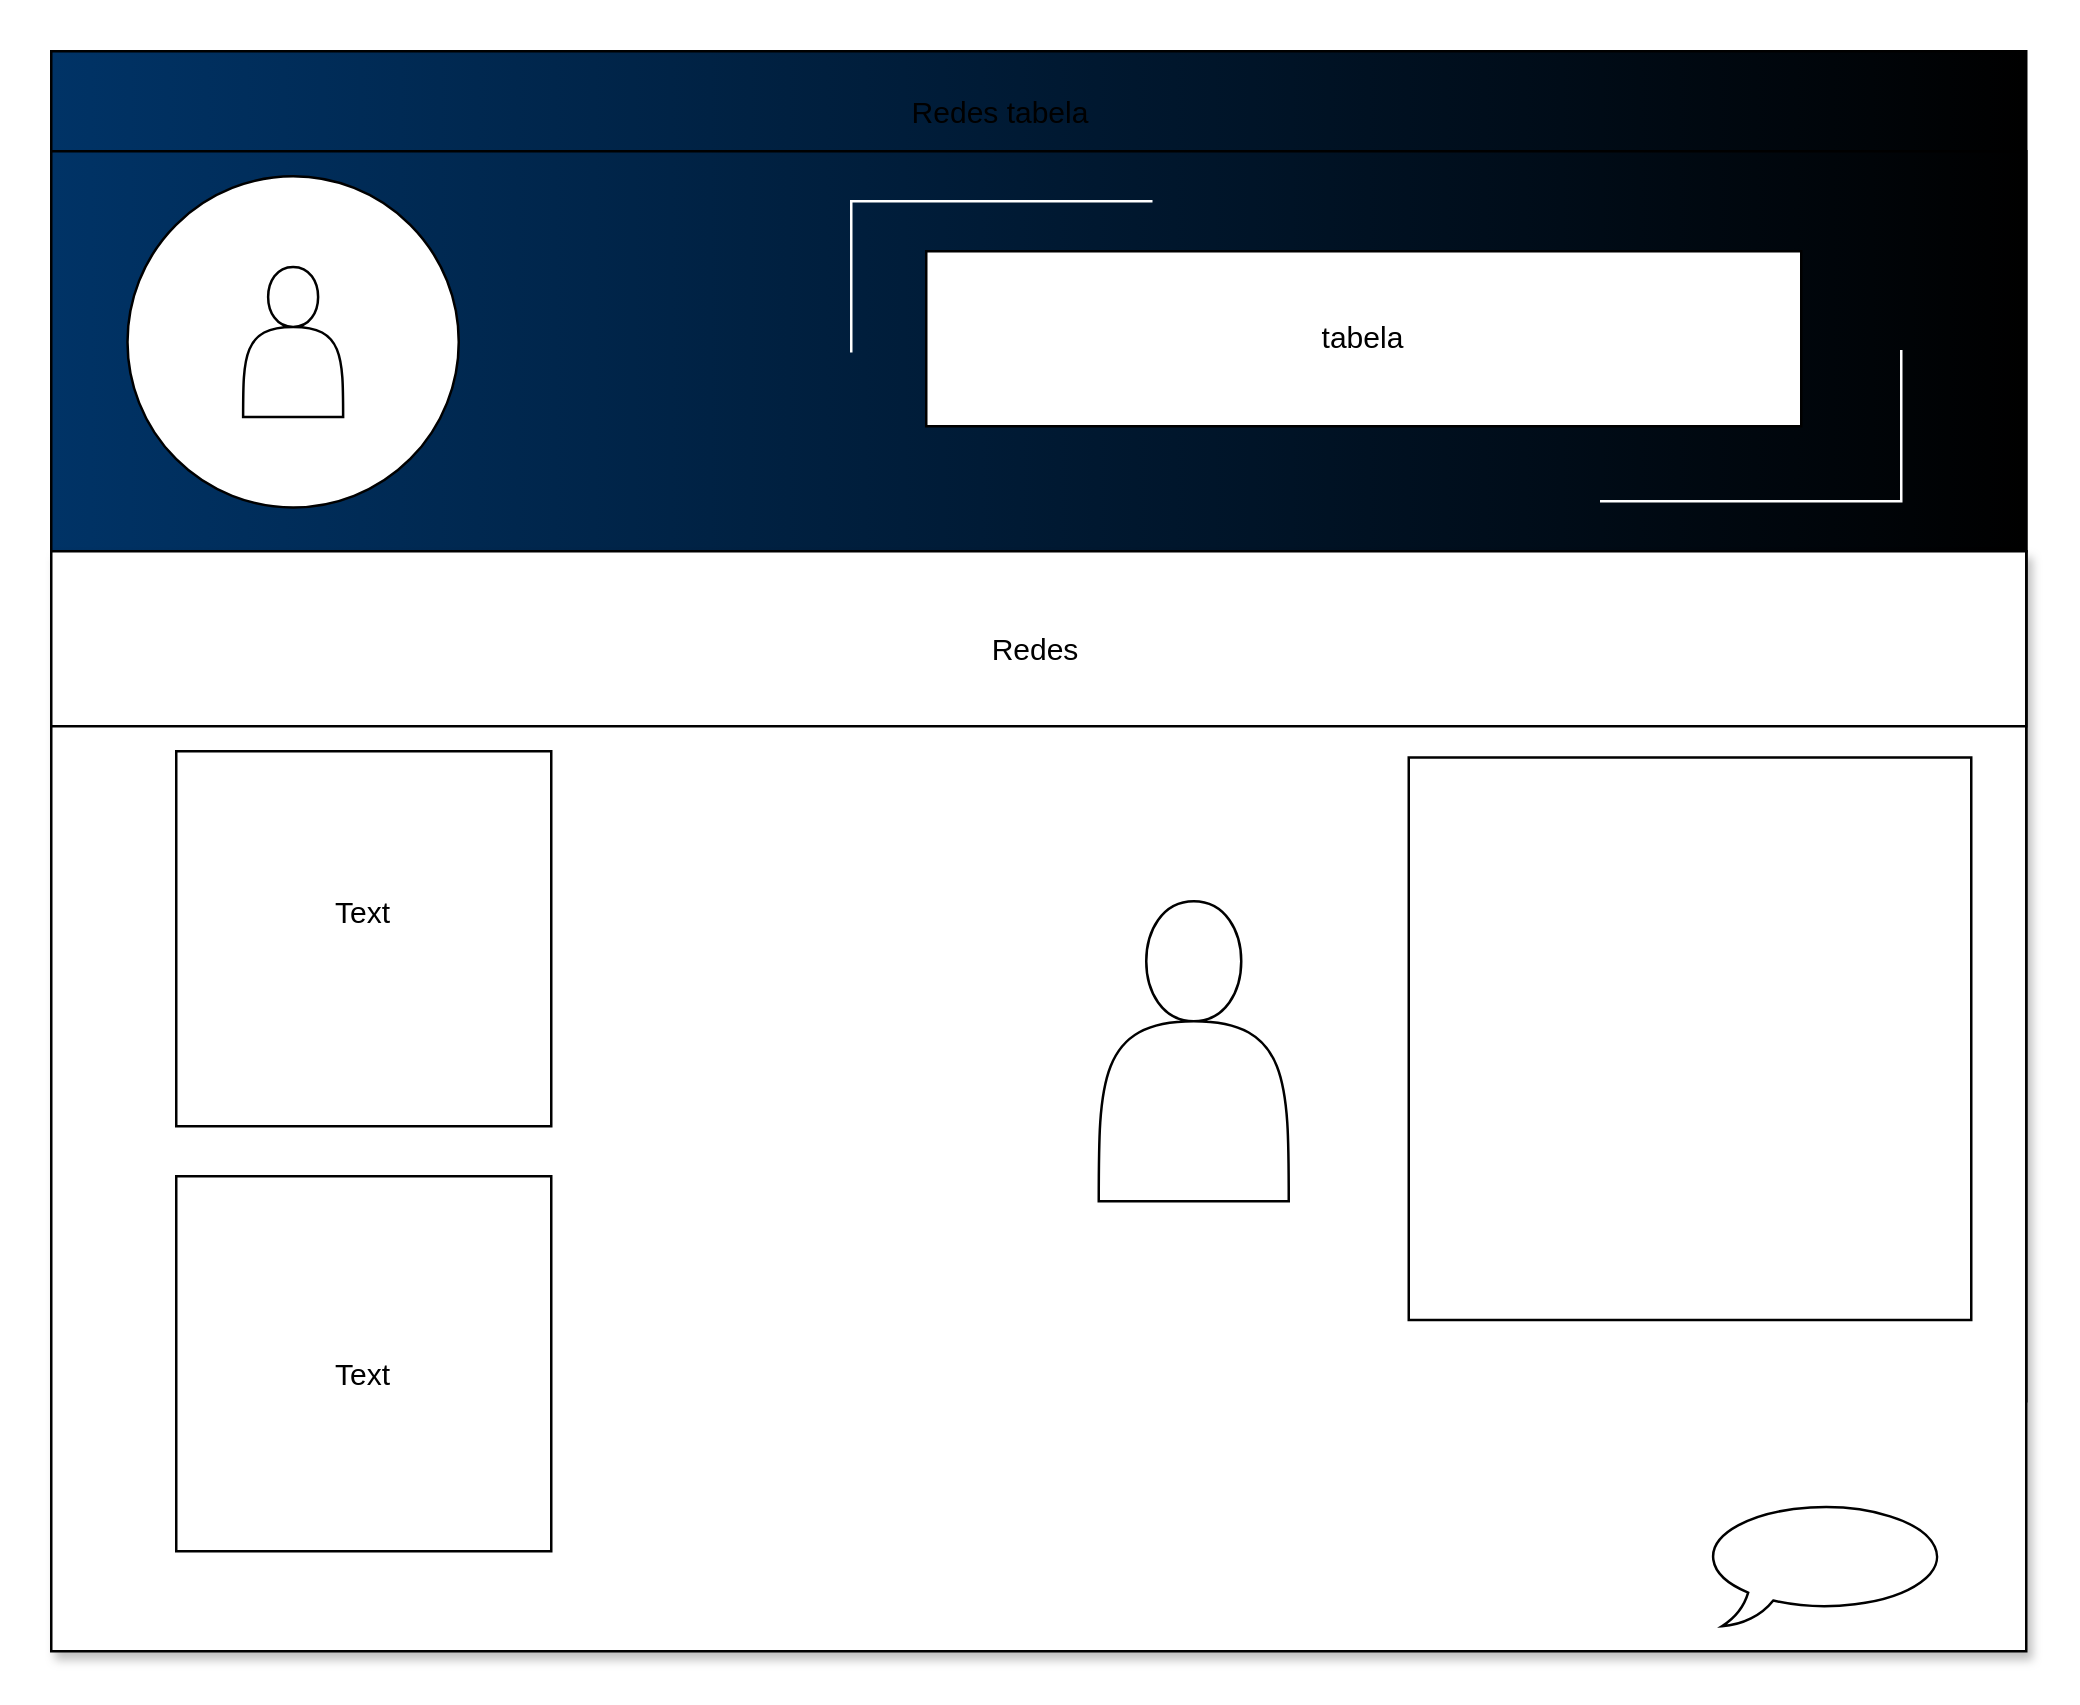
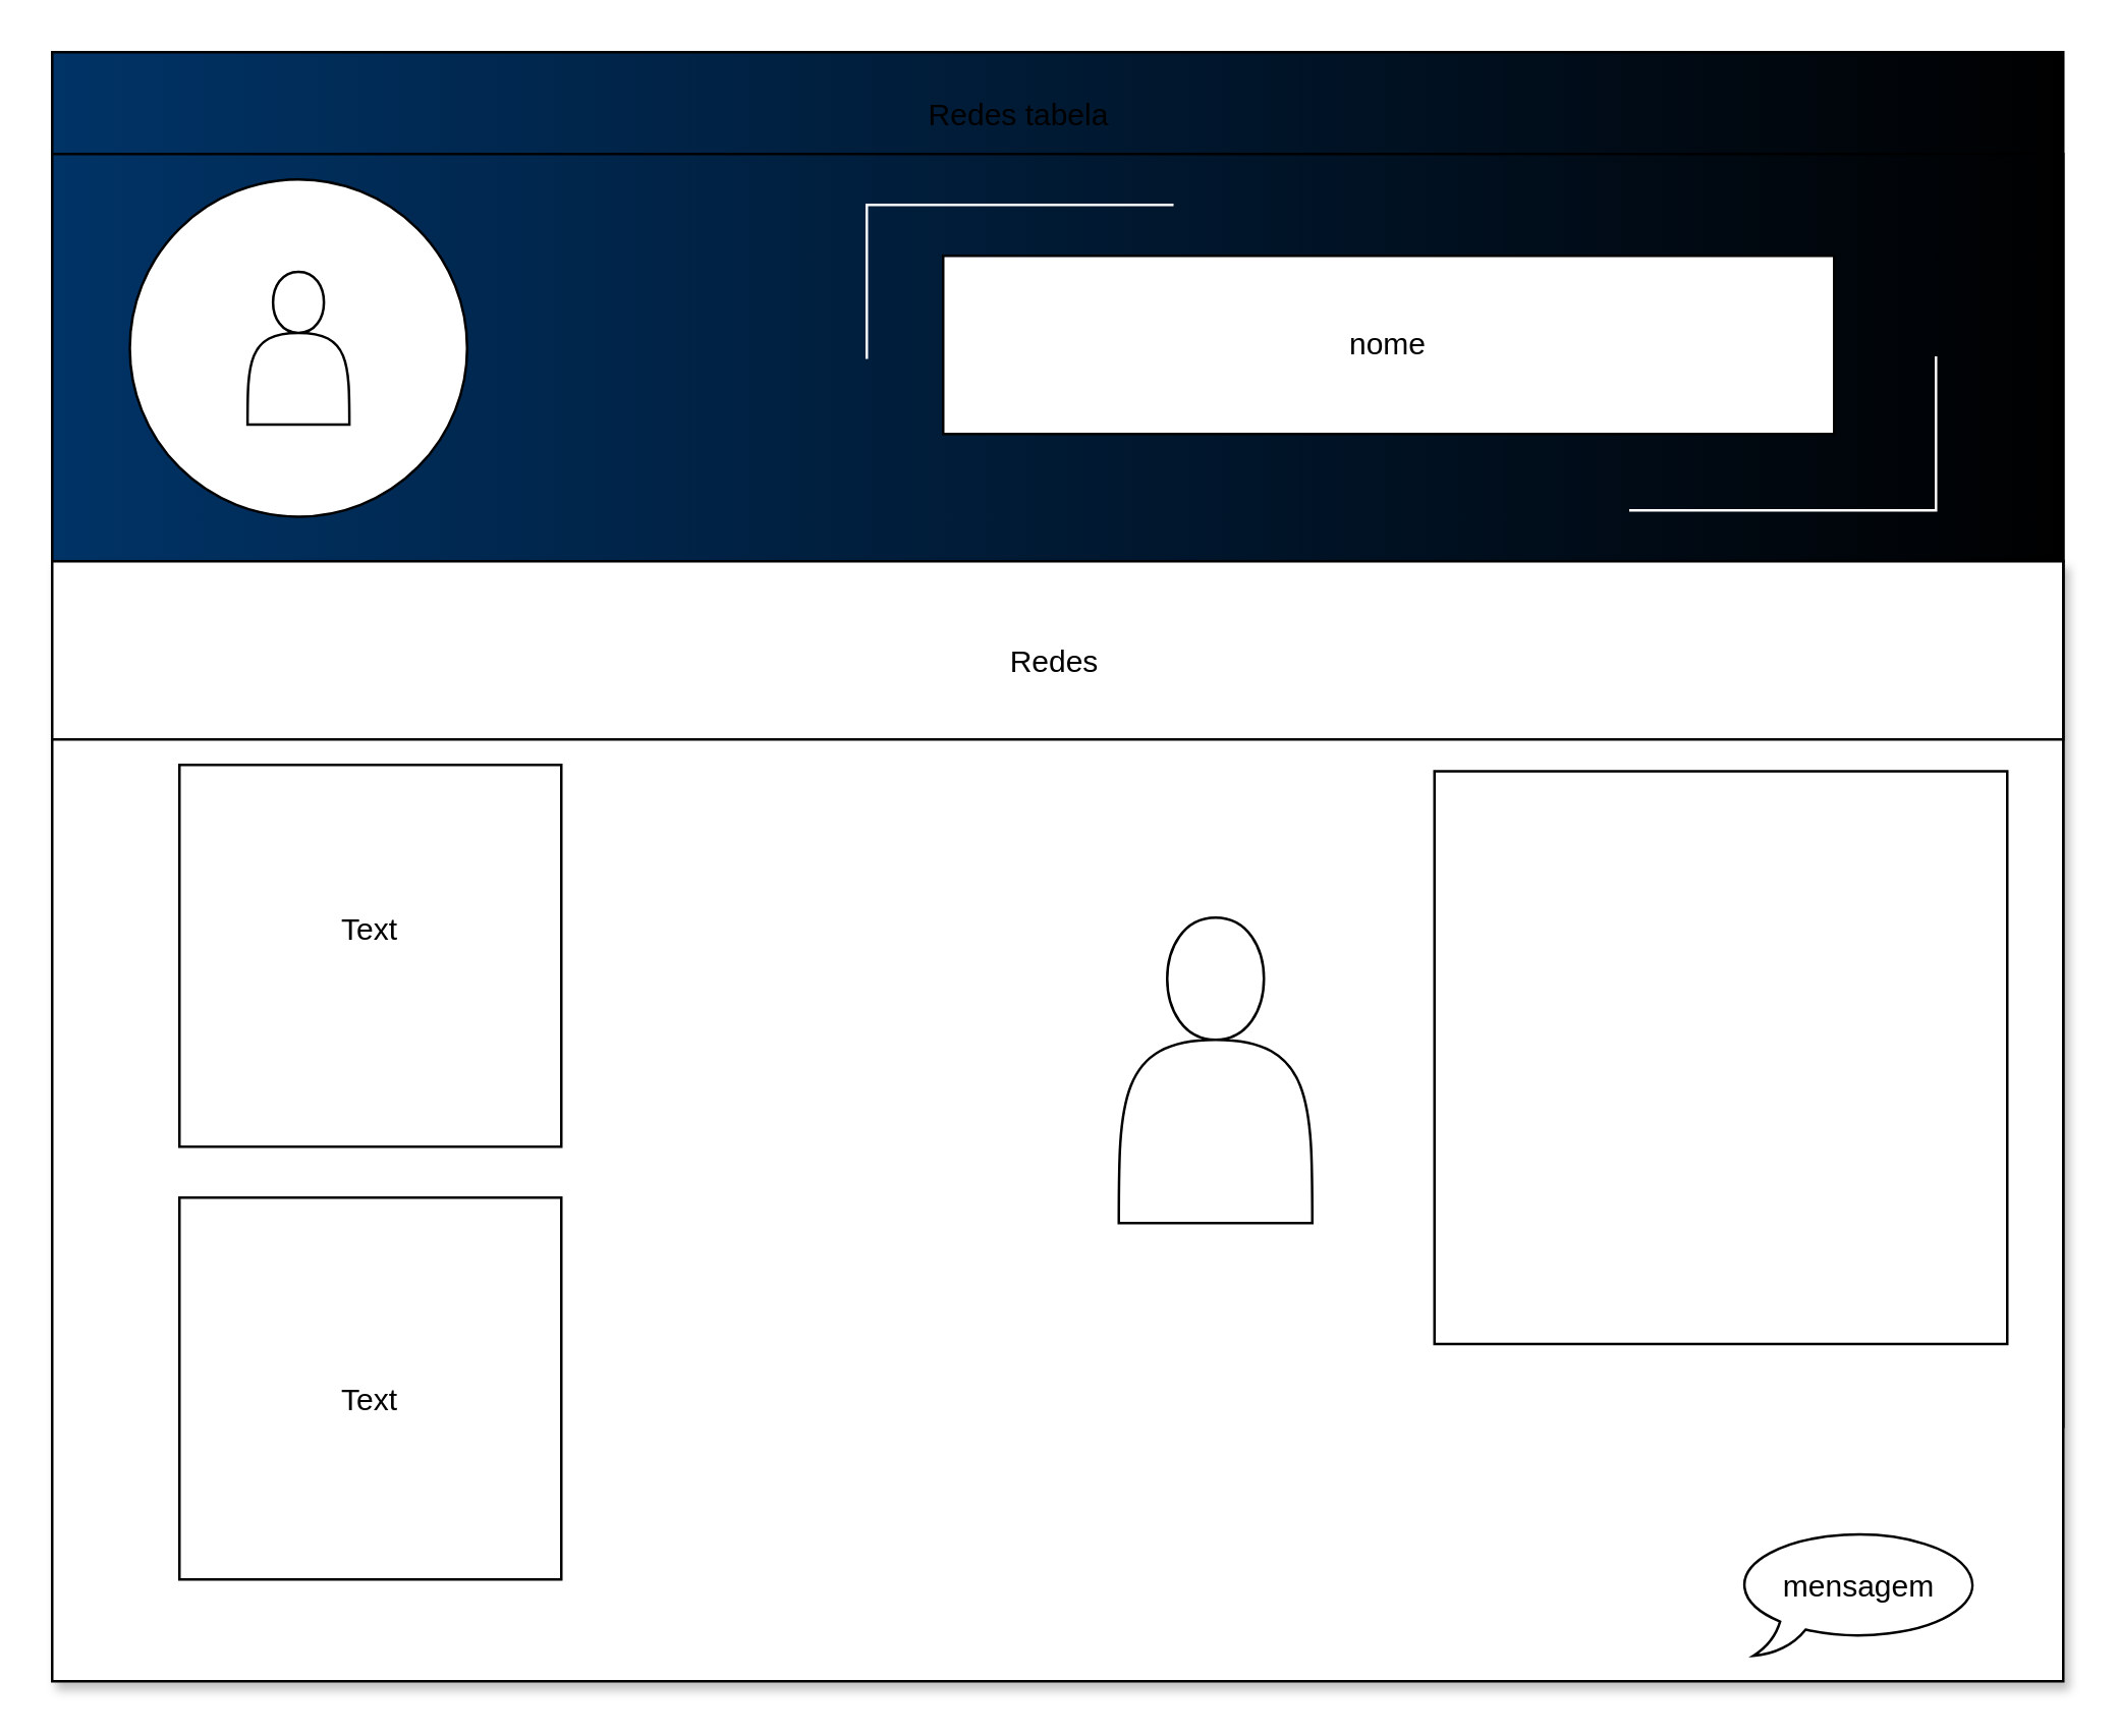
- <mxCell id="8" value="tabela" style="text;html=1;align=center;verticalAlign=middle;whiteSpace=wrap;rounded=0;" vertex="1" parent="1"><mxGeometry x="515" y="120" width="60" height="30" as="geometry" /></mxCell>
+ <mxCell id="8" value="nome" style="text;html=1;align=center;verticalAlign=middle;whiteSpace=wrap;rounded=0;" vertex="1" parent="1"><mxGeometry x="515" y="120" width="60" height="30" as="geometry" /></mxCell>
+ <mxCell id="18" value="mensagem" style="text;html=1;align=center;verticalAlign=middle;whiteSpace=wrap;rounded=0;" vertex="1" parent="1"><mxGeometry x="705" y="610" width="50" height="25" as="geometry" /></mxCell>
